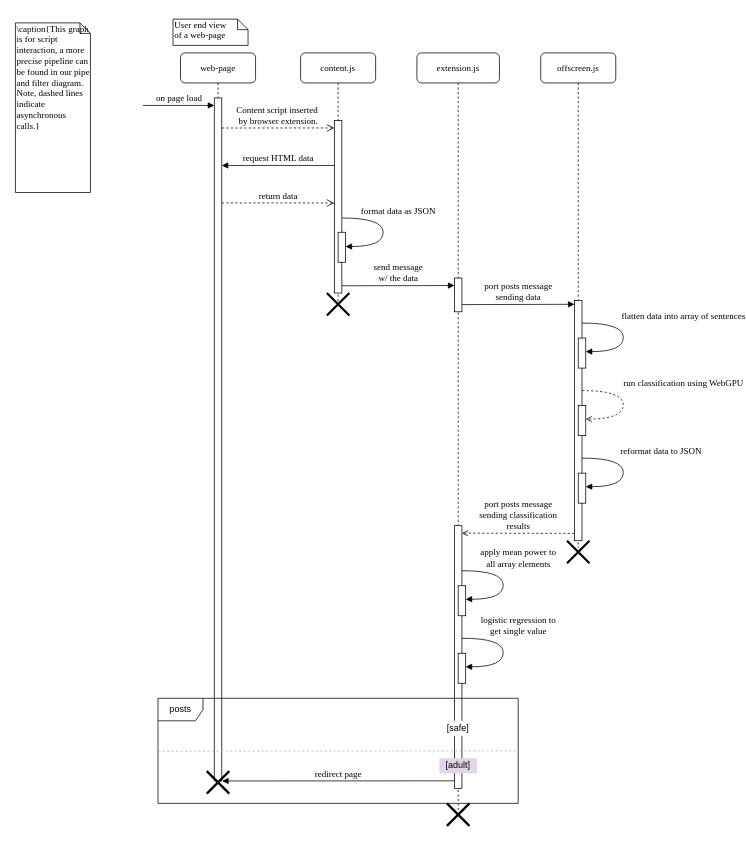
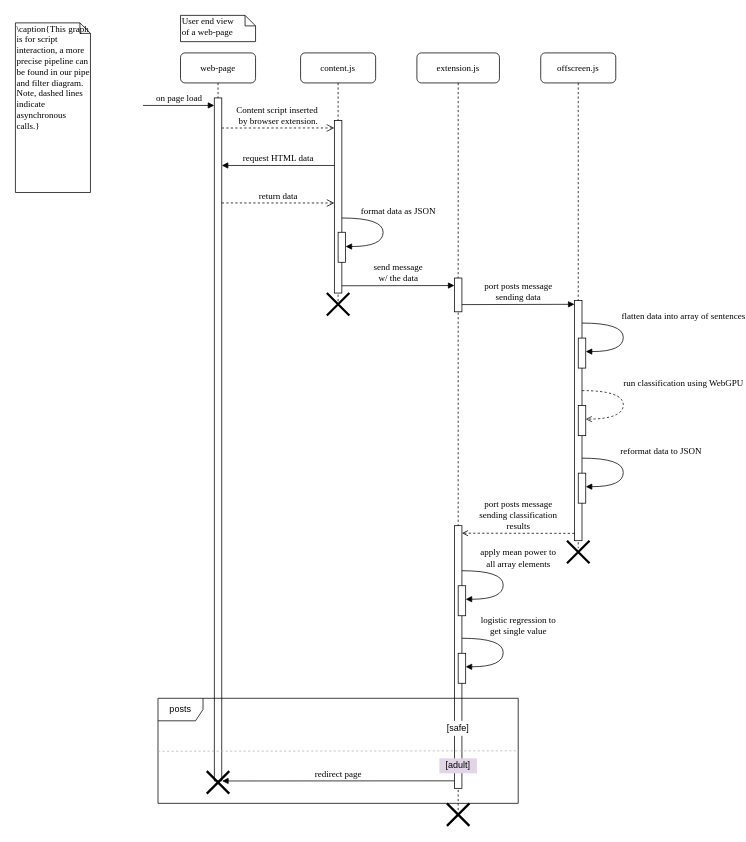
- <mxCell id="29" value="&lt;div&gt;User end view&lt;/div&gt;&lt;div&gt;of a web-page&lt;br&gt;&lt;/div&gt;" style="shape=note;whiteSpace=wrap;html=1;size=14;verticalAlign=top;align=left;spacingTop=-6;rounded=0;shadow=0;comic=0;labelBackgroundColor=none;strokeWidth=1;fontFamily=Verdana;fontSize=12" parent="1" vertex="1"><mxGeometry x="230" y="25" width="100" height="35" as="geometry" /></mxCell>
+ <mxCell id="29" value="&lt;div&gt;User end view&lt;/div&gt;&lt;div&gt;of a web-page&lt;br&gt;&lt;/div&gt;" style="shape=note;whiteSpace=wrap;html=1;size=14;verticalAlign=top;align=left;spacingTop=-6;rounded=0;shadow=0;comic=0;labelBackgroundColor=none;strokeWidth=1;fontFamily=Verdana;fontSize=12" parent="1" vertex="1"><mxGeometry x="240" y="20" width="100" height="35" as="geometry" /></mxCell>
